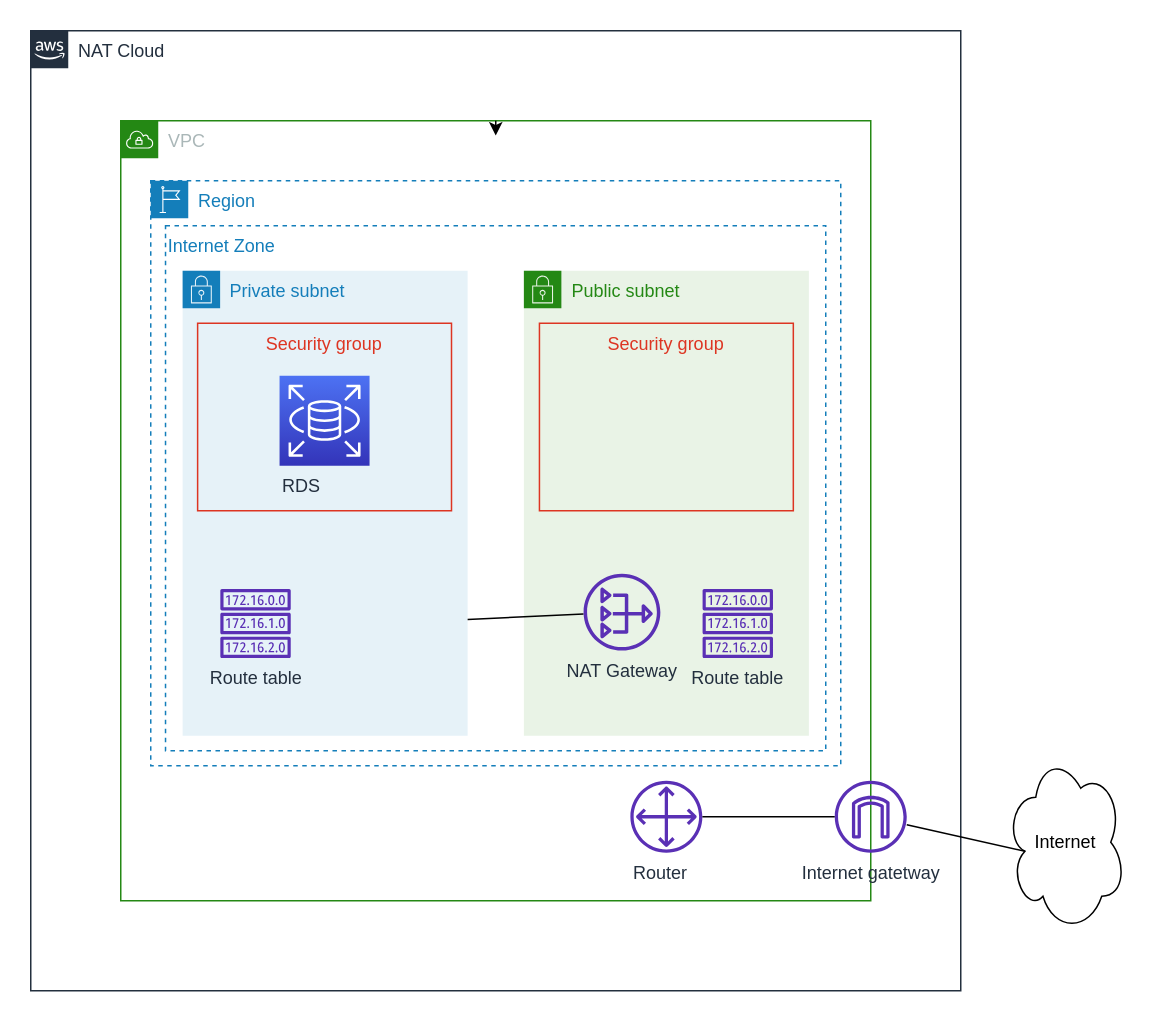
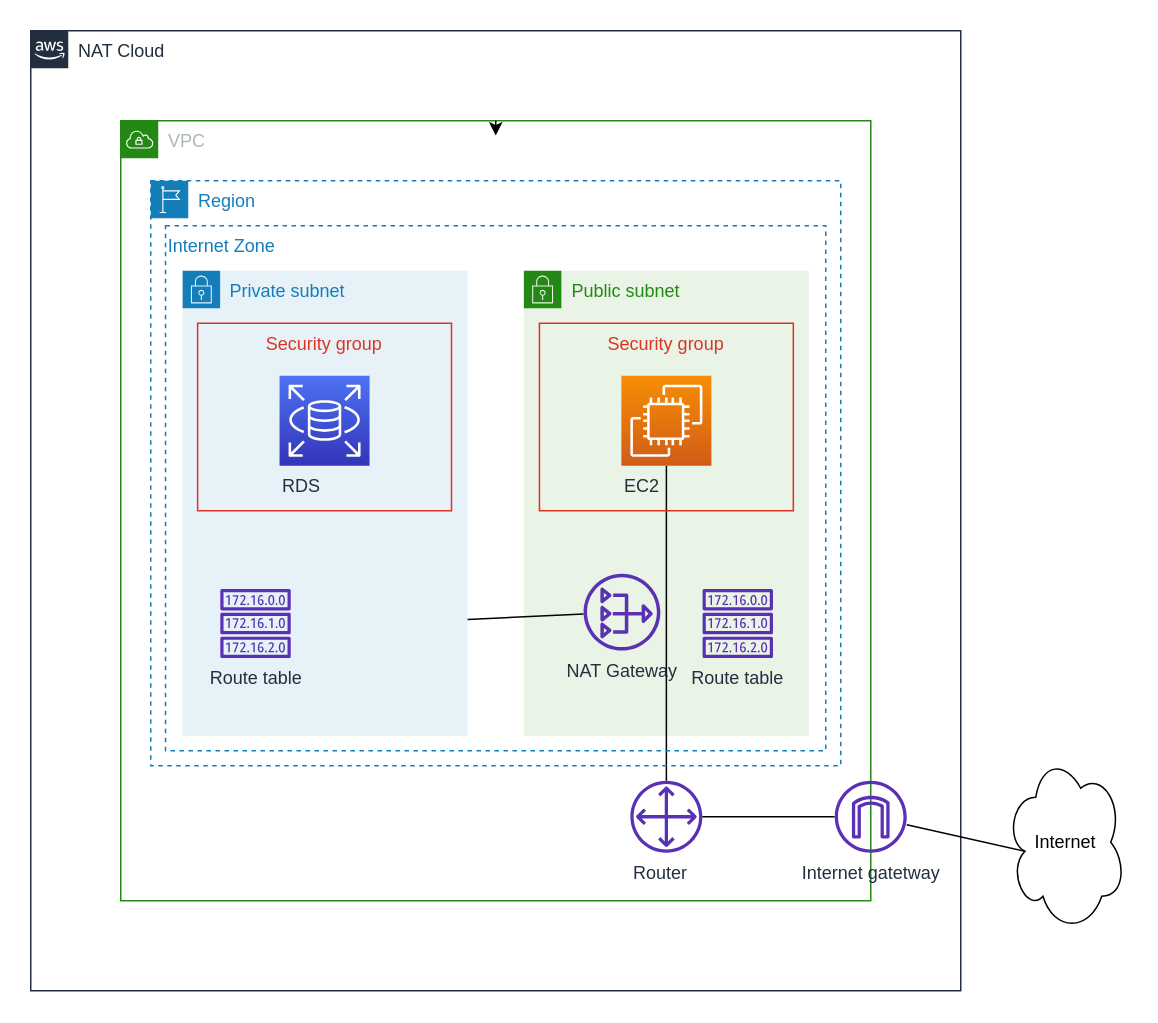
+ <mxCell id="14" value="EC2" style="outlineConnect=0;fontColor=#232F3E;gradientColor=#F78E04;gradientDirection=north;fillColor=#D05C17;strokeColor=#ffffff;dashed=0;verticalLabelPosition=bottom;verticalAlign=top;align=left;html=1;fontSize=12;fontStyle=0;aspect=fixed;shape=mxgraph.aws4.resourceIcon;resIcon=mxgraph.aws4.ec2;labelPosition=center;" vertex="1" parent="1"><mxGeometry x="413.76" y="250" width="60" height="60" as="geometry" /></mxCell>
+ <mxCell id="12" value="" style="endArrow=none;html=1;" edge="1" parent="1" source="7" target="14"><mxGeometry width="50" height="50" relative="1" as="geometry"><mxPoint x="110" y="529" as="sourcePoint" /><mxPoint x="301" y="529" as="targetPoint" /></mxGeometry></mxCell>
